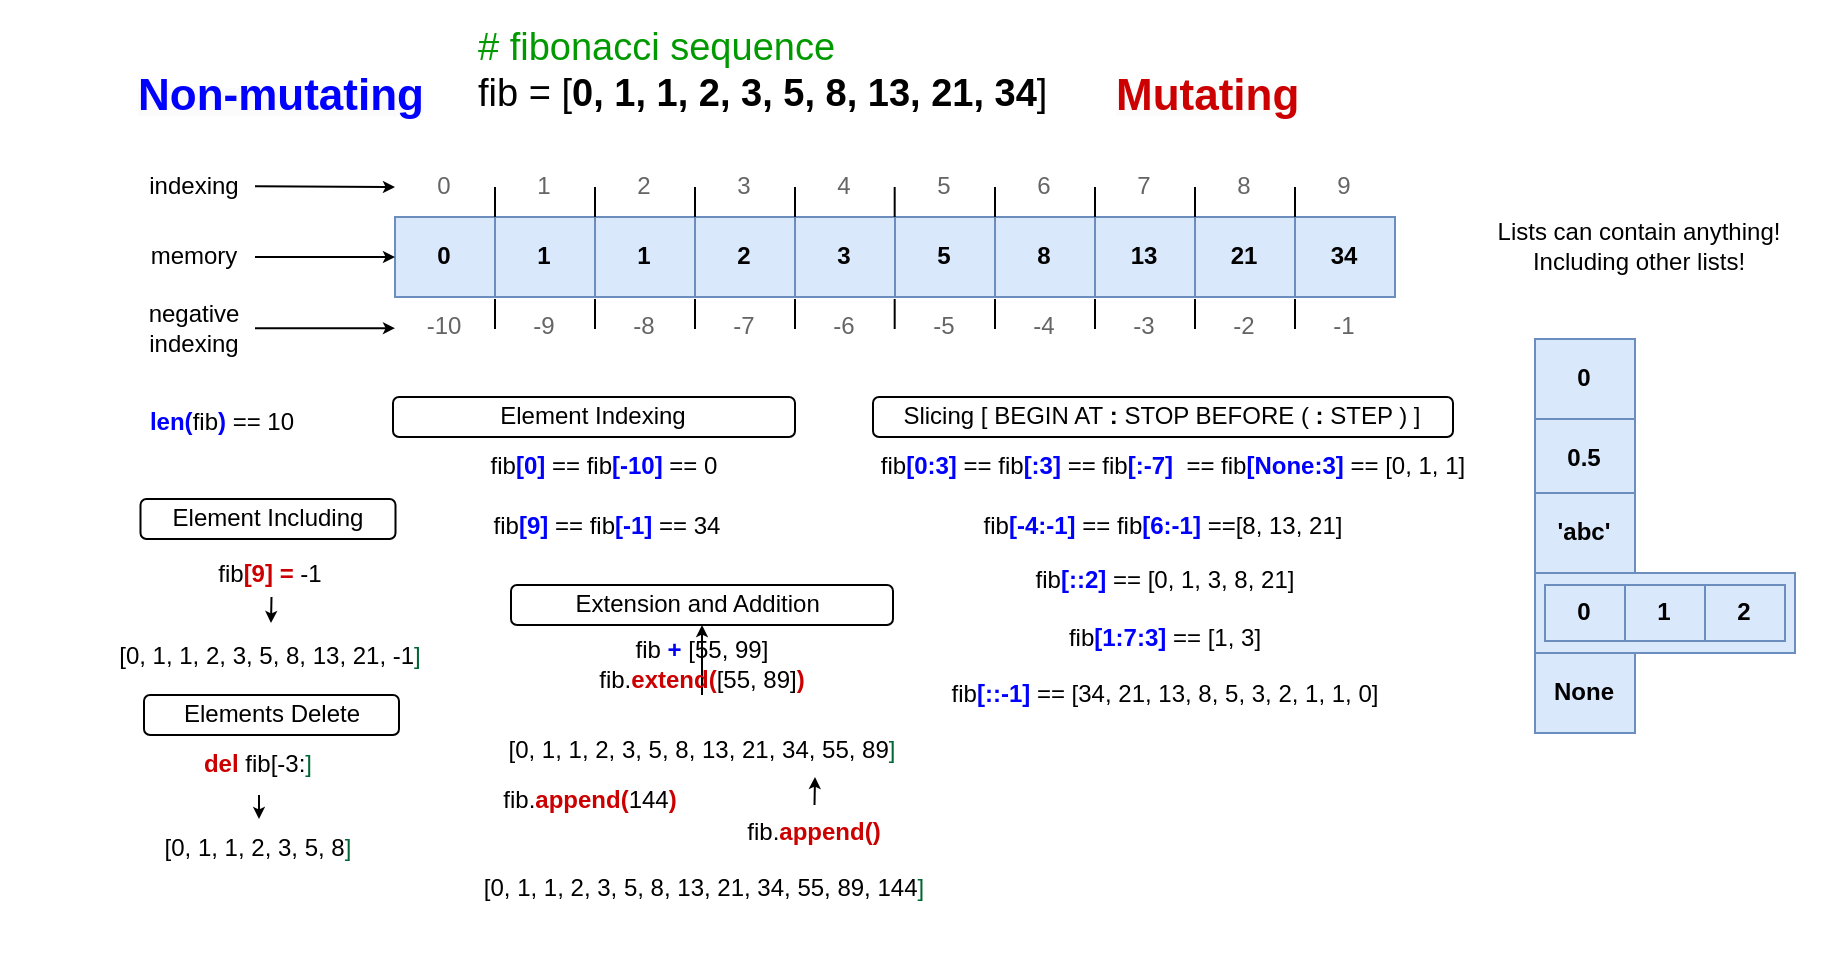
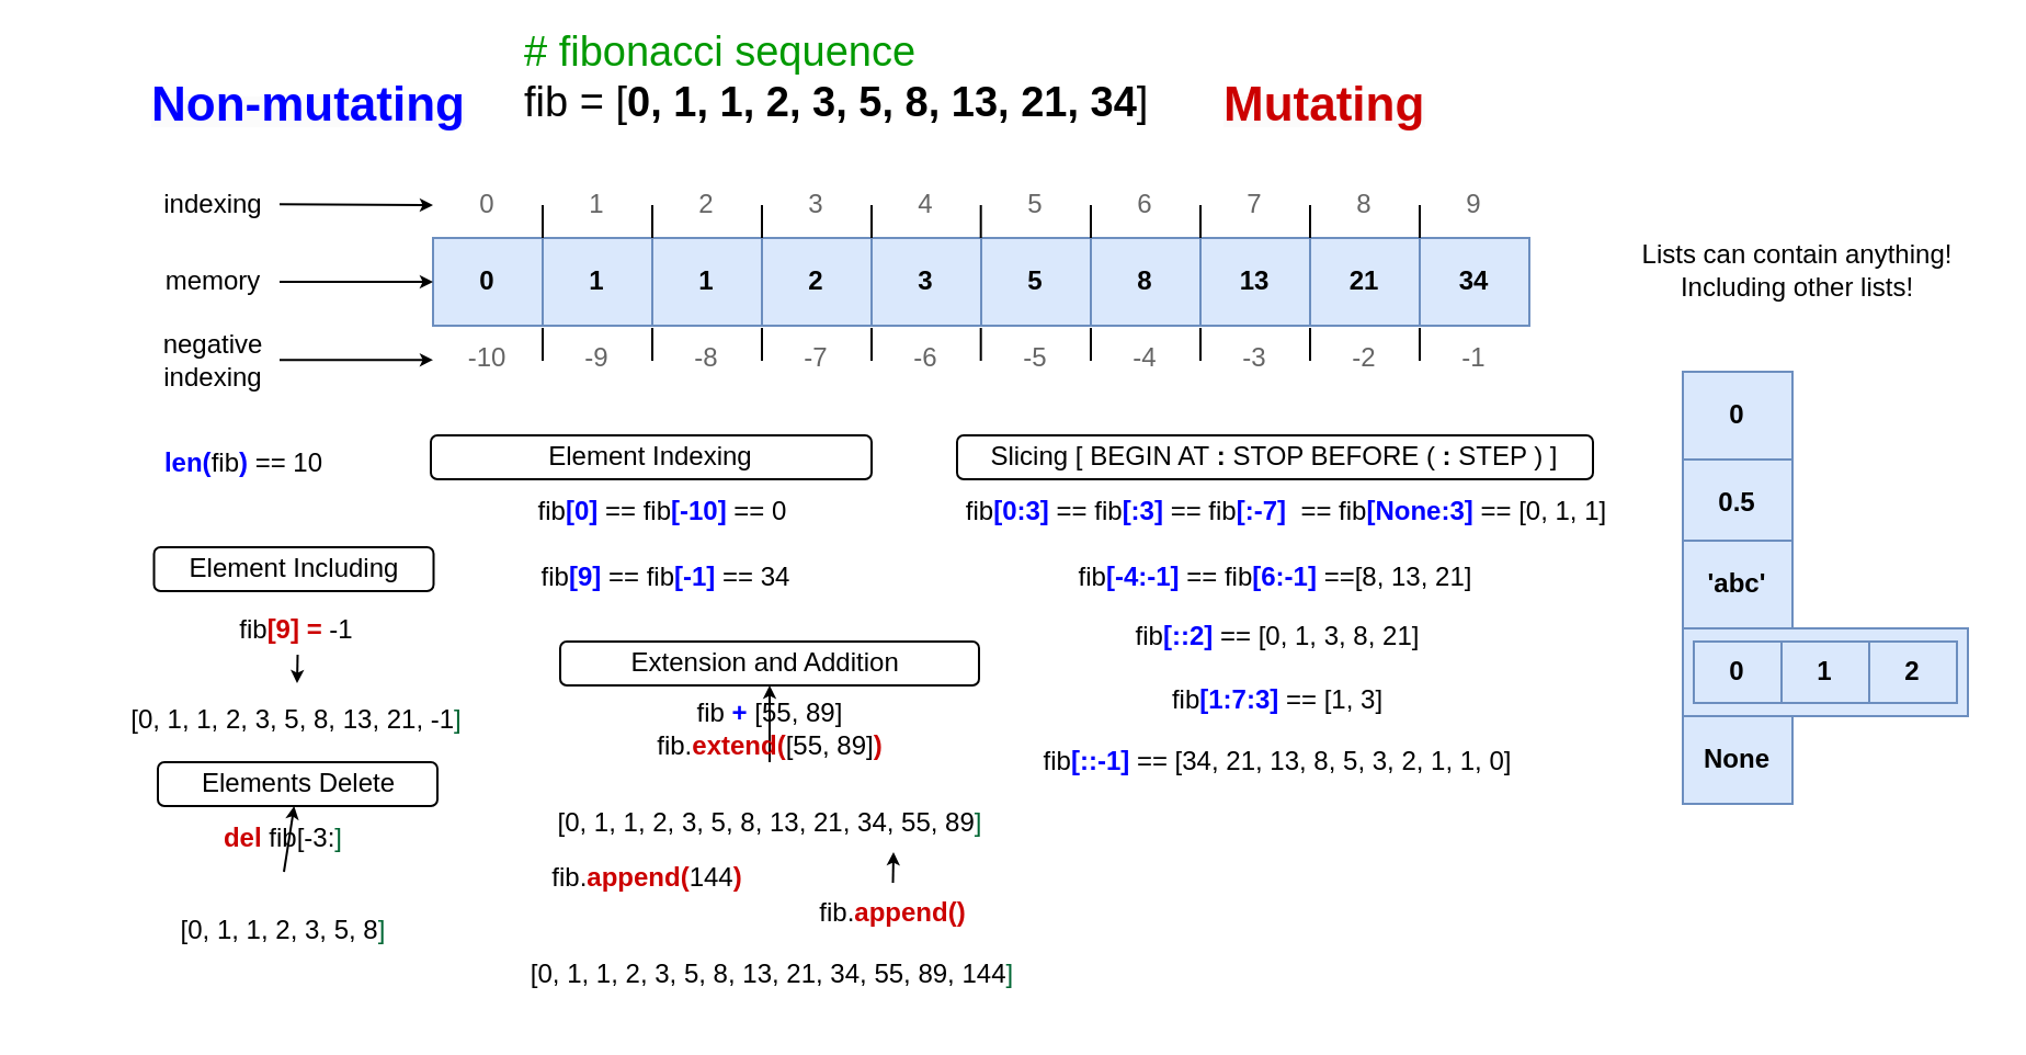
- <mxCell id="74" value="fib &lt;b&gt;&lt;font color=&quot;#0000ff&quot;&gt;+&lt;/font&gt;&lt;/b&gt; [55, 99]&lt;br&gt;fib.&lt;b&gt;&lt;font color=&quot;#cc0000&quot;&gt;extend(&lt;/font&gt;&lt;/b&gt;[55, 89]&lt;b&gt;&lt;font color=&quot;#cc0000&quot;&gt;)&lt;/font&gt;&lt;/b&gt;" style="text;html=1;strokeColor=none;fillColor=none;align=center;verticalAlign=middle;whiteSpace=wrap;rounded=0;" parent="1" vertex="1"><mxGeometry x="235.5" y="317" width="230" height="30" as="geometry" /></mxCell>
+ <mxCell id="74" value="fib &lt;b&gt;&lt;font color=&quot;#0000ff&quot;&gt;+&lt;/font&gt;&lt;/b&gt; [55, 89]&lt;br&gt;fib.&lt;b&gt;&lt;font color=&quot;#cc0000&quot;&gt;extend(&lt;/font&gt;&lt;/b&gt;[55, 89]&lt;b&gt;&lt;font color=&quot;#cc0000&quot;&gt;)&lt;/font&gt;&lt;/b&gt;" style="text;html=1;strokeColor=none;fillColor=none;align=center;verticalAlign=middle;whiteSpace=wrap;rounded=0;" parent="1" vertex="1"><mxGeometry x="235.5" y="317" width="230" height="30" as="geometry" /></mxCell>
- <mxCell id="79" value="" style="endArrow=classic;html=1;rounded=0;exitX=0.5;exitY=1;exitDx=0;exitDy=0;entryX=0.5;entryY=0;entryDx=0;entryDy=0;endSize=3;" parent="1" source="78" target="82" edge="1"><mxGeometry width="50" height="50" relative="1" as="geometry"><mxPoint x="145" y="303" as="sourcePoint" /><mxPoint x="145" y="323" as="targetPoint" /></mxGeometry></mxCell>
+ <mxCell id="79" value="" style="endArrow=classic;html=1;rounded=0;exitX=0.5;exitY=1;exitDx=0;exitDy=0;endSize=3;" parent="1" source="78" target="77" edge="1"><mxGeometry width="50" height="50" relative="1" as="geometry"><mxPoint x="145" y="303" as="sourcePoint" /><mxPoint x="145" y="323" as="targetPoint" /></mxGeometry></mxCell>
